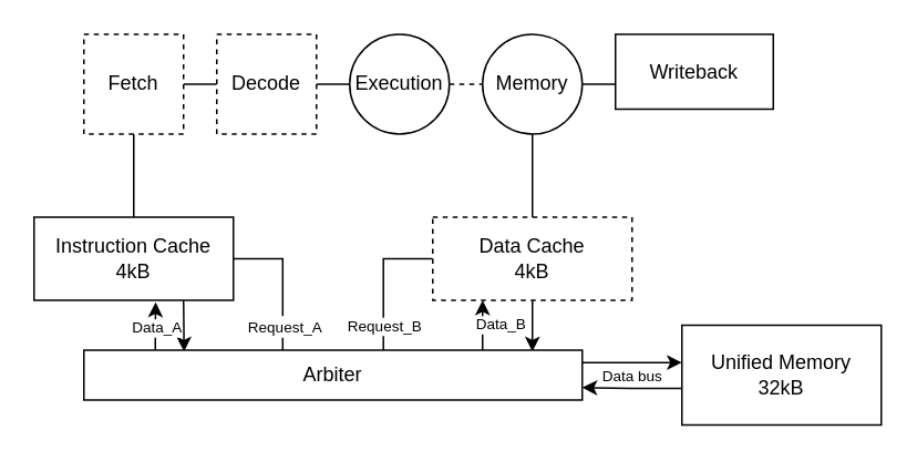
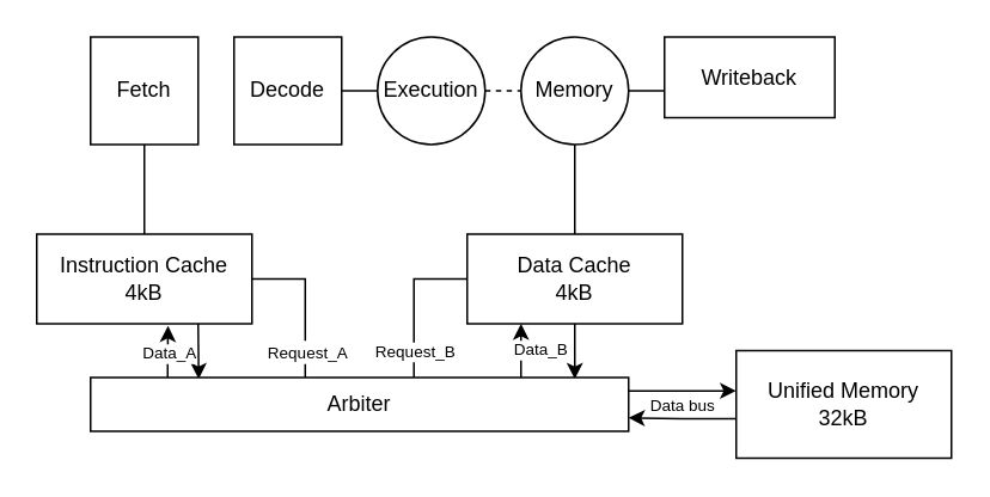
- <mxCell id="3" value="Fetch" style="rounded=0;whiteSpace=wrap;html=1;dashed=1;" vertex="1" parent="1"><mxGeometry x="50" y="20" width="60" height="60" as="geometry" /></mxCell>
+ <mxCell id="3" value="Fetch" style="rounded=0;whiteSpace=wrap;html=1;" vertex="1" parent="1"><mxGeometry x="50" y="20" width="60" height="60" as="geometry" /></mxCell>
- <mxCell id="2" style="edgeStyle=orthogonalEdgeStyle;rounded=0;orthogonalLoop=1;jettySize=auto;html=1;exitX=1;exitY=0.5;exitDx=0;exitDy=0;entryX=0;entryY=0.5;entryDx=0;entryDy=0;endArrow=none;endFill=0;" edge="1" parent="1" source="3" target="5"><mxGeometry relative="1" as="geometry" /></mxCell>
- <mxCell id="5" value="Decode" style="rounded=0;whiteSpace=wrap;html=1;dashed=1;" vertex="1" parent="1"><mxGeometry x="130" y="20" width="60" height="60" as="geometry" /></mxCell>
+ <mxCell id="5" value="Decode" style="rounded=0;whiteSpace=wrap;html=1;" vertex="1" parent="1"><mxGeometry x="130" y="20" width="60" height="60" as="geometry" /></mxCell>
- <mxCell id="20" value="Data Cache&lt;br&gt;4kB" style="rounded=0;whiteSpace=wrap;html=1;dashed=1;" vertex="1" parent="1"><mxGeometry x="260" y="130" width="120" height="50" as="geometry" /></mxCell>
+ <mxCell id="20" value="Data Cache&lt;br&gt;4kB" style="rounded=0;whiteSpace=wrap;html=1;" vertex="1" parent="1"><mxGeometry x="260" y="130" width="120" height="50" as="geometry" /></mxCell>
